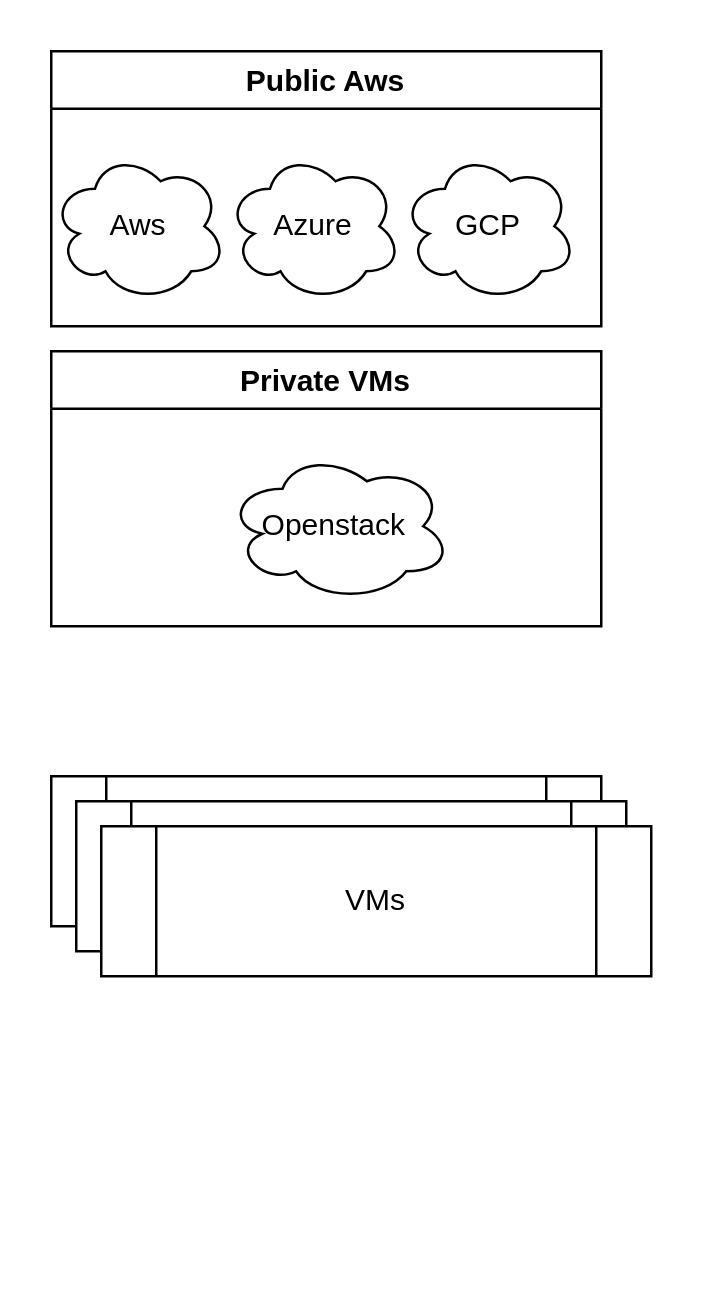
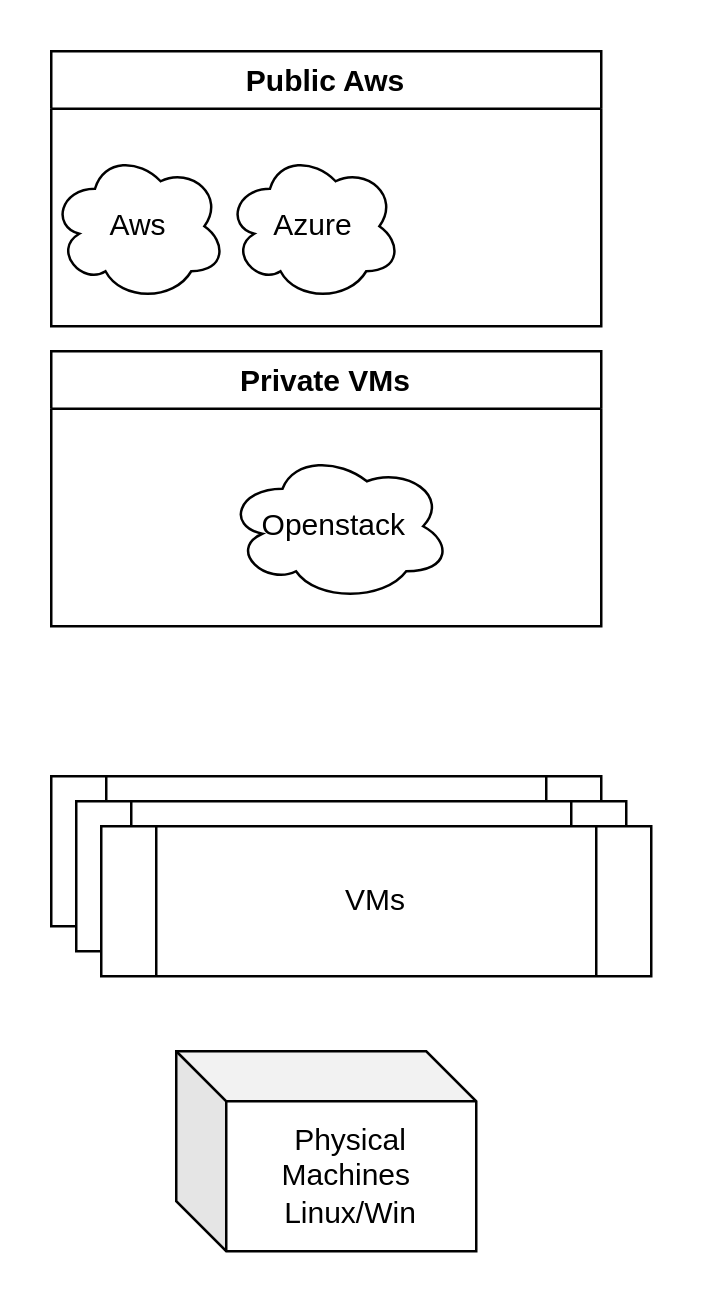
- <mxCell id="4" value="GCP" style="ellipse;shape=cloud;whiteSpace=wrap;html=1;" parent="2" vertex="1"><mxGeometry x="140" y="40" width="70" height="60" as="geometry" /></mxCell>
+ <mxCell id="11" value="Physical Machines&amp;nbsp;&lt;br&gt;Linux/Win" style="shape=cube;whiteSpace=wrap;html=1;boundedLbl=1;backgroundOutline=1;darkOpacity=0.05;darkOpacity2=0.1;" parent="1" vertex="1"><mxGeometry x="70" y="420" width="120" height="80" as="geometry" /></mxCell>
